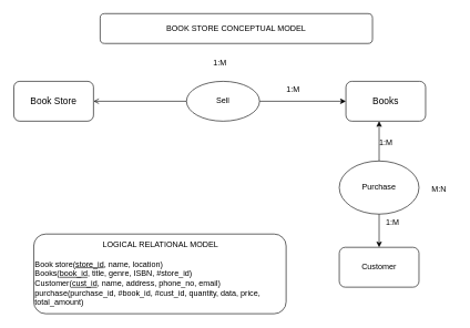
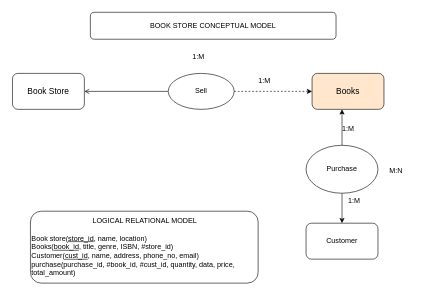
- <mxCell id="5" style="edgeStyle=orthogonalEdgeStyle;rounded=0;orthogonalLoop=1;jettySize=auto;html=1;entryX=0;entryY=0.5;entryDx=0;entryDy=0;" edge="1" parent="1" source="6" target="3"><mxGeometry relative="1" as="geometry" /></mxCell>
+ <mxCell id="5" style="edgeStyle=orthogonalEdgeStyle;rounded=0;orthogonalLoop=1;jettySize=auto;html=1;entryX=0;entryY=0.5;entryDx=0;entryDy=0;dashed=1;" edge="1" parent="1" source="6" target="3"><mxGeometry relative="1" as="geometry" /></mxCell>
- <mxCell id="3" value="&lt;font style=&quot;font-size: 14px;&quot;&gt;Books&lt;/font&gt;" style="rounded=1;whiteSpace=wrap;html=1;" vertex="1" parent="1"><mxGeometry x="520" y="122" width="120" height="60" as="geometry" /></mxCell>
+ <mxCell id="3" value="&lt;font style=&quot;font-size: 14px;&quot;&gt;Books&lt;/font&gt;" style="rounded=1;whiteSpace=wrap;html=1;fillColor=#ffe6cc;" vertex="1" parent="1"><mxGeometry x="520" y="122" width="120" height="60" as="geometry" /></mxCell>
